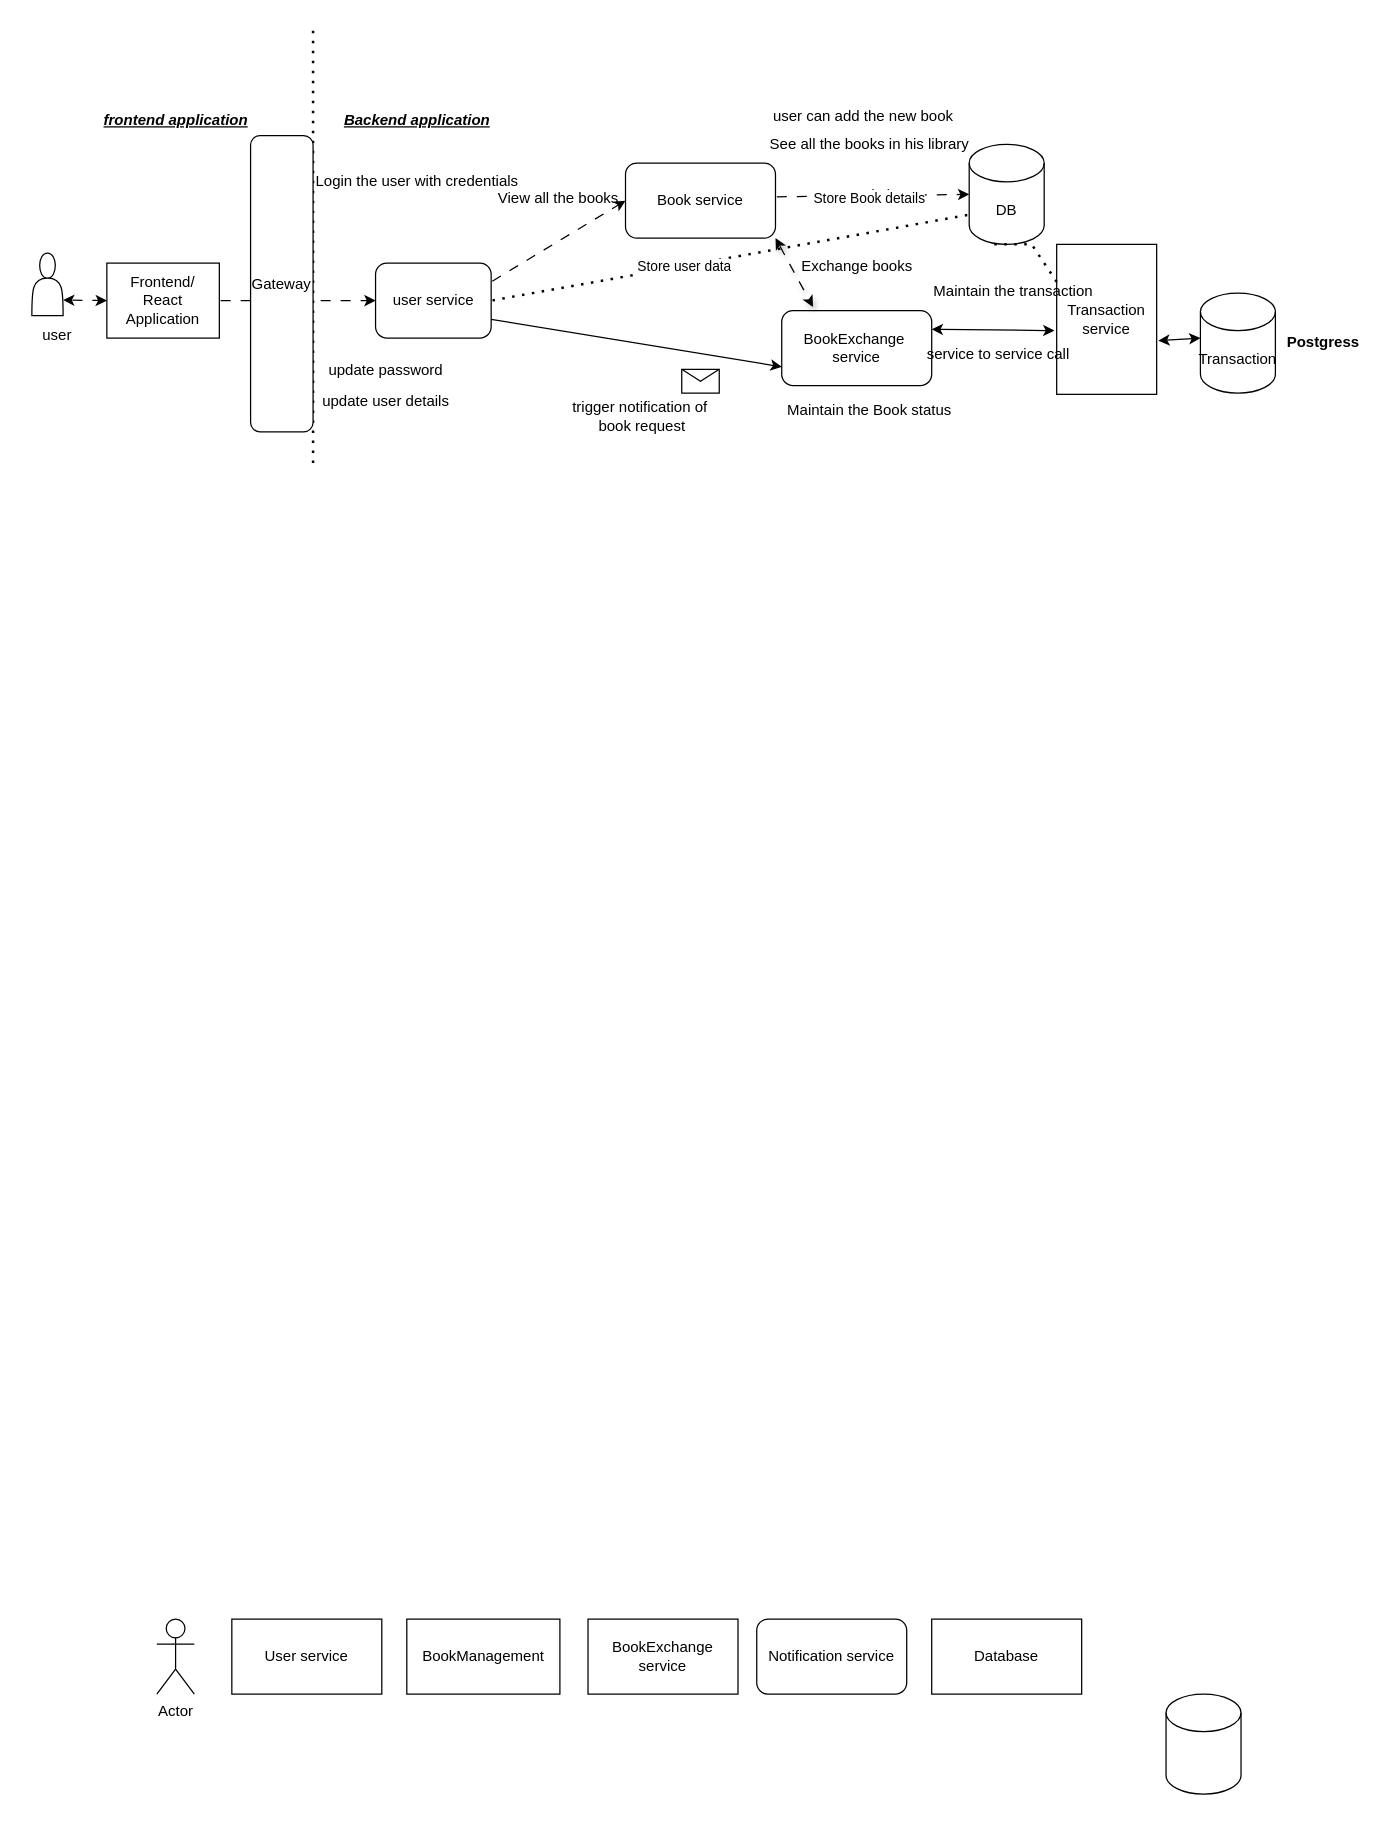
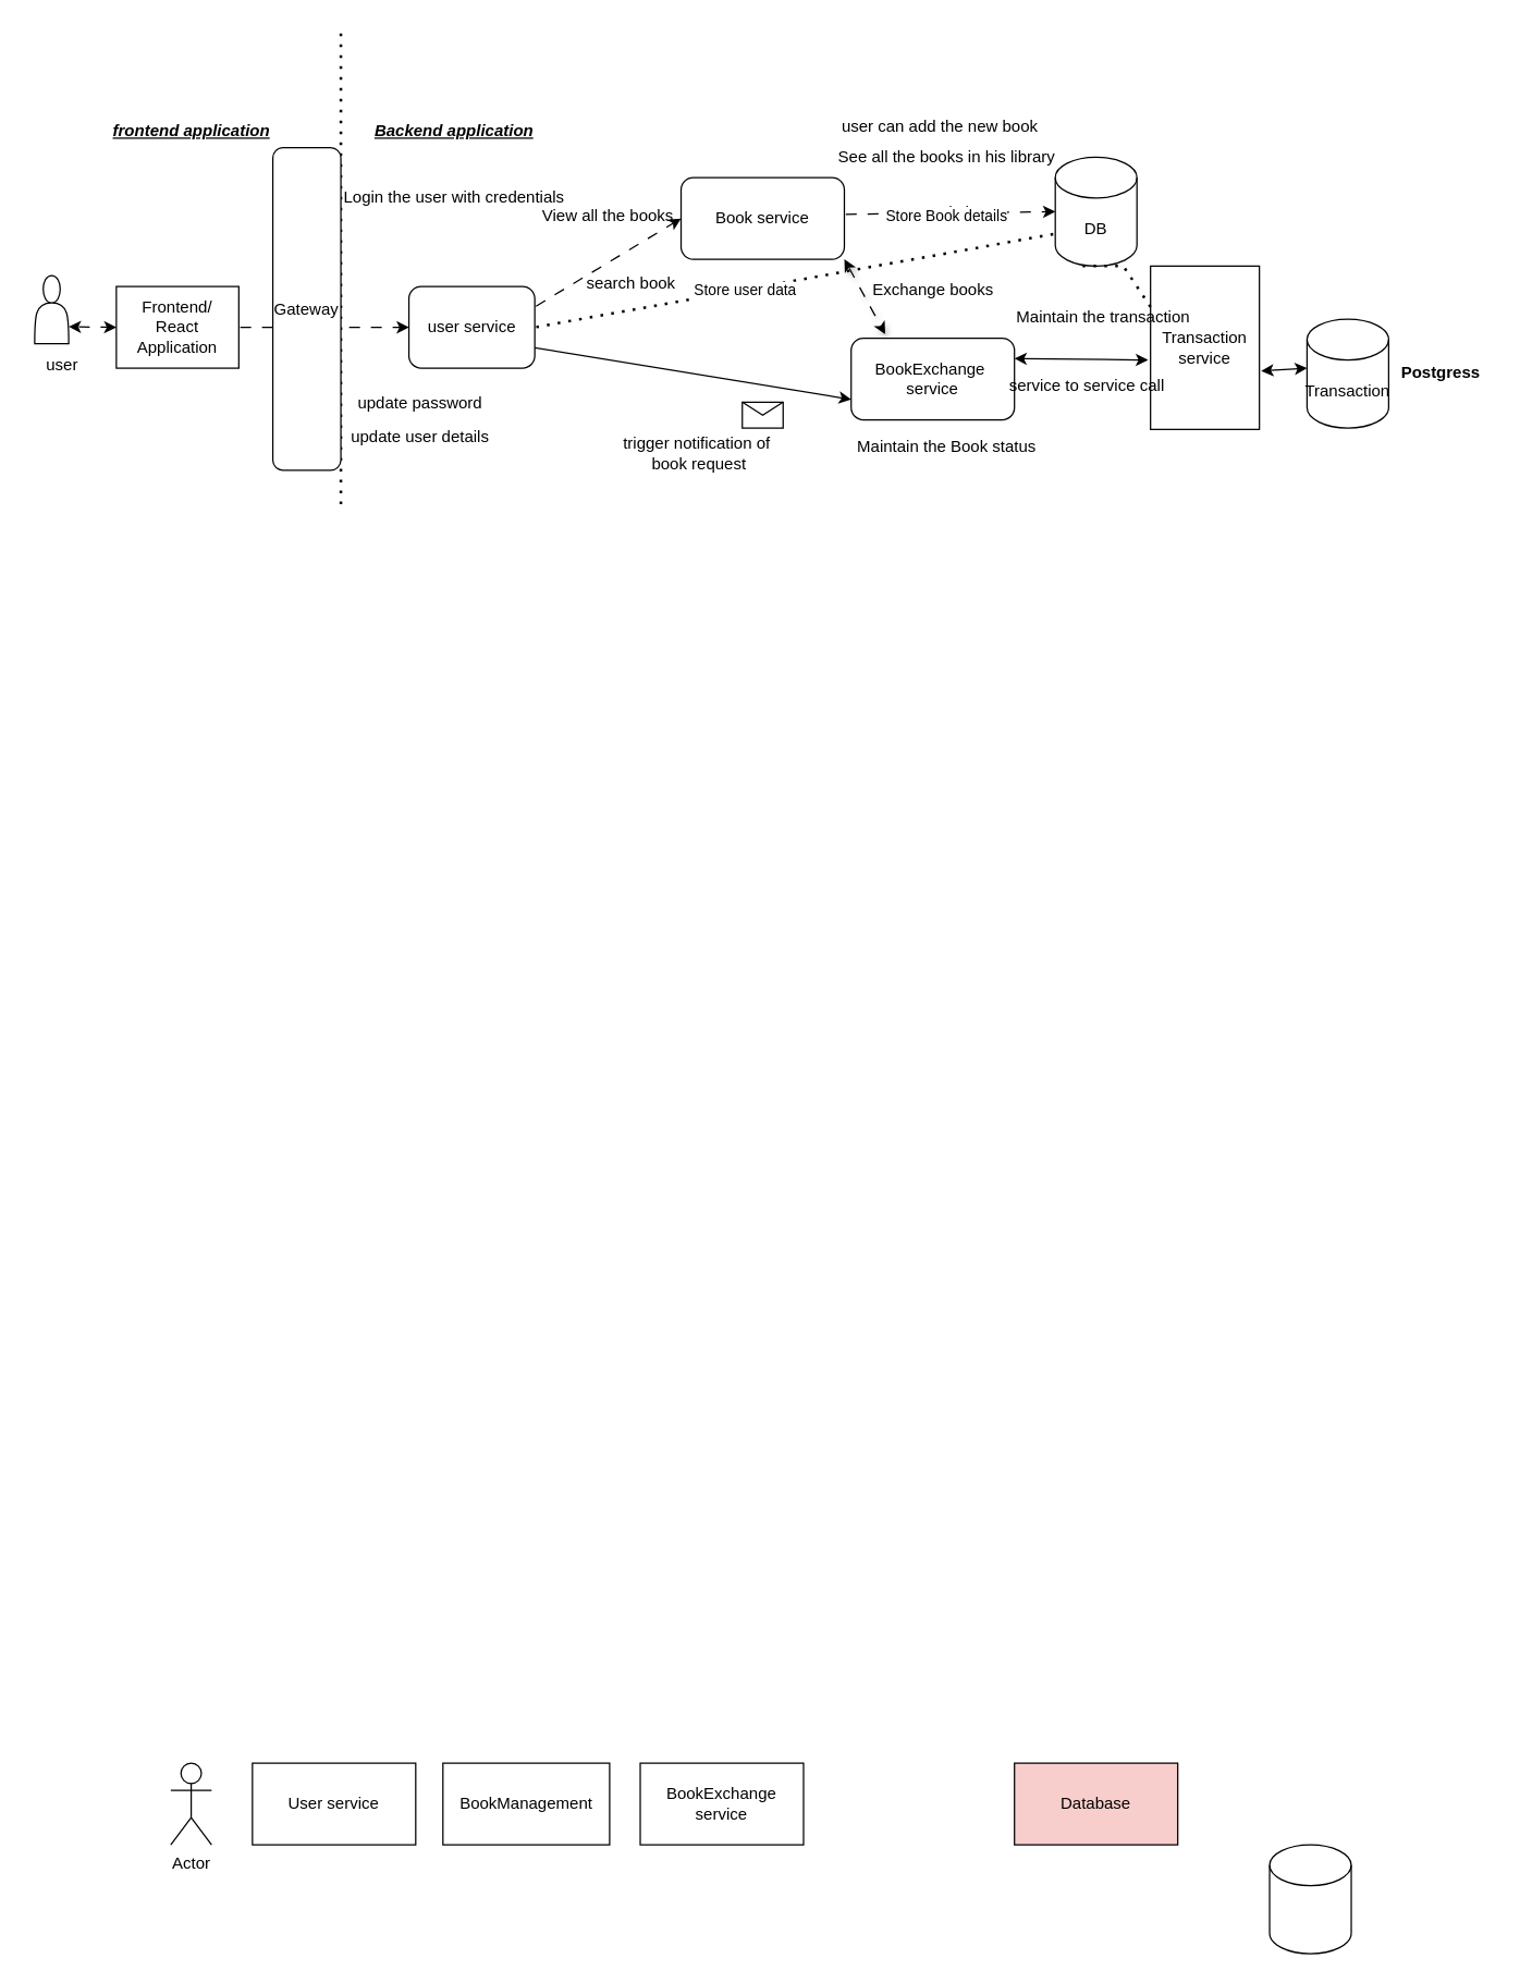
+ <mxCell id="40" value="search book" style="text;html=1;align=center;verticalAlign=middle;resizable=0;points=[];autosize=1;strokeColor=none;fillColor=none;" parent="1" vertex="1"><mxGeometry x="425" y="195" width="75" height="25" as="geometry" /></mxCell>
- <mxCell id="18" value="Notification service" style="rounded=1;whiteSpace=wrap;html=1;" parent="1" vertex="1"><mxGeometry x="605" y="1295" width="120" height="60" as="geometry" /></mxCell>
- <mxCell id="17" value="Database" style="rounded=0;whiteSpace=wrap;html=1;" parent="1" vertex="1"><mxGeometry x="745" y="1295" width="120" height="60" as="geometry" /></mxCell>
+ <mxCell id="17" value="Database" style="rounded=0;whiteSpace=wrap;html=1;fillColor=#f8cecc;" parent="1" vertex="1"><mxGeometry x="745" y="1295" width="120" height="60" as="geometry" /></mxCell>
